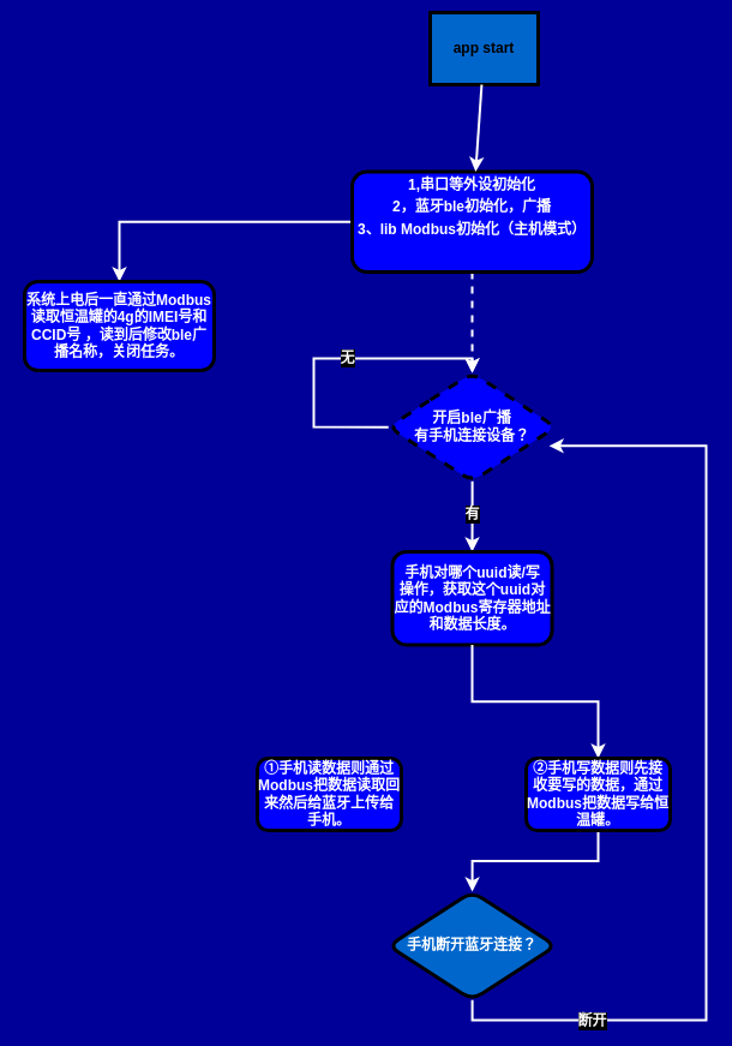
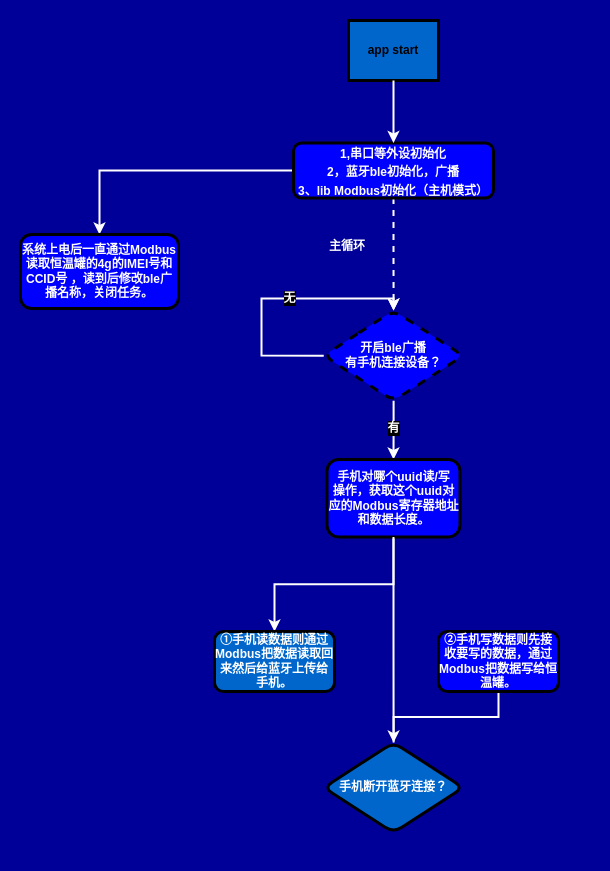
- <mxCell id="5" value="app start" style="whiteSpace=wrap;align=center;verticalAlign=middle;fontStyle=1;strokeWidth=3;fillColor=#0066CC;" parent="1" vertex="1"><mxGeometry x="358" y="10" width="90" height="60" as="geometry" /></mxCell>
+ <mxCell id="5" value="app start" style="whiteSpace=wrap;align=center;verticalAlign=middle;fontStyle=1;strokeWidth=3;fillColor=#0066CC;" parent="1" vertex="1"><mxGeometry x="348" y="20" width="90" height="60" as="geometry" /></mxCell>
- <mxCell id="4" value="&lt;p style=&quot;margin: 4px 0px 0px; text-align: center;&quot;&gt;&lt;font color=&quot;#ffffff&quot;&gt;1,串口等外设初始化&lt;/font&gt;&lt;/p&gt;&lt;p style=&quot;margin: 4px 0px 0px; text-align: center;&quot;&gt;&lt;font color=&quot;#ffffff&quot;&gt;2，蓝牙ble初始化，广播&lt;/font&gt;&lt;/p&gt;&lt;p style=&quot;margin: 4px 0px 0px; text-align: center;&quot;&gt;&lt;font color=&quot;#ffffff&quot;&gt;3、lib Modbus初始化（主机模式&lt;/font&gt;&lt;span style=&quot;color: rgb(255, 255, 255); background-color: initial;&quot;&gt;）&lt;/span&gt;&lt;/p&gt;" style="verticalAlign=middle;align=center;overflow=fill;fontSize=12;fontFamily=Helvetica;html=1;rounded=1;fontStyle=1;strokeWidth=3;fillColor=#0000FF;" parent="1" vertex="1"><mxGeometry x="293" y="142.5" width="200" height="83.5" as="geometry" /></mxCell>
+ <mxCell id="4" value="&lt;p style=&quot;margin: 4px 0px 0px; text-align: center;&quot;&gt;&lt;font color=&quot;#ffffff&quot;&gt;1,串口等外设初始化&lt;/font&gt;&lt;/p&gt;&lt;p style=&quot;margin: 4px 0px 0px; text-align: center;&quot;&gt;&lt;font color=&quot;#ffffff&quot;&gt;2，蓝牙ble初始化，广播&lt;/font&gt;&lt;/p&gt;&lt;p style=&quot;margin: 4px 0px 0px; text-align: center;&quot;&gt;&lt;font color=&quot;#ffffff&quot;&gt;3、lib Modbus初始化（主机模式&lt;/font&gt;&lt;span style=&quot;color: rgb(255, 255, 255); background-color: initial;&quot;&gt;）&lt;/span&gt;&lt;/p&gt;" style="verticalAlign=middle;align=center;overflow=fill;fontSize=12;fontFamily=Helvetica;html=1;rounded=1;fontStyle=1;strokeWidth=3;fillColor=#0000FF;" parent="1" vertex="1"><mxGeometry x="293" y="142.5" width="200" height="55" as="geometry" /></mxCell>
+ <mxCell id="15" value="主循环" style="text;strokeColor=none;align=center;fillColor=none;html=1;verticalAlign=middle;whiteSpace=wrap;rounded=0;fontFamily=Helvetica;fontSize=12;fontColor=#FFFFFF;fontStyle=1;" vertex="1" parent="1"><mxGeometry x="317" y="230" width="60" height="31" as="geometry" /></mxCell>
+ <mxCell id="12" value="" style="edgeStyle=orthogonalEdgeStyle;rounded=0;orthogonalLoop=1;jettySize=auto;html=1;fontFamily=Helvetica;fontSize=12;fontColor=#FFFFFF;fontStyle=1;strokeColor=#FFFFFF;strokeWidth=2;" edge="1" parent="1" source="13" target="16"><mxGeometry relative="1" as="geometry" /></mxCell>
- <mxCell id="17" value="" style="edgeStyle=orthogonalEdgeStyle;rounded=0;orthogonalLoop=1;jettySize=auto;html=1;fontFamily=Helvetica;fontSize=12;fontColor=#FFFFFF;fontStyle=1;strokeColor=#FFFFFF;strokeWidth=2;" edge="1" parent="1" target="19" source="13"><mxGeometry relative="1" as="geometry"><mxPoint x="417" y="560" as="sourcePoint" /></mxGeometry></mxCell>
+ <mxCell id="17" value="" style="edgeStyle=orthogonalEdgeStyle;rounded=0;orthogonalLoop=1;jettySize=auto;html=1;fontFamily=Helvetica;fontSize=12;fontColor=#FFFFFF;fontStyle=1;strokeColor=#FFFFFF;strokeWidth=2;" edge="1" parent="1" target="20" source="13"><mxGeometry relative="1" as="geometry"><mxPoint x="417" y="560" as="sourcePoint" /></mxGeometry></mxCell>
- <mxCell id="21" style="edgeStyle=orthogonalEdgeStyle;rounded=0;orthogonalLoop=1;jettySize=auto;html=1;entryX=0.959;entryY=0.674;entryDx=0;entryDy=0;entryPerimeter=0;fontFamily=Helvetica;fontSize=12;fontColor=#FFFFFF;fontStyle=1;strokeWidth=2;strokeColor=#FFFFFF;" edge="1" parent="1" source="20" target="11"><mxGeometry relative="1" as="geometry"><Array as="points"><mxPoint x="393" y="849" /><mxPoint x="588" y="849" /><mxPoint x="588" y="371" /></Array></mxGeometry></mxCell>
- <mxCell id="22" value="断开" style="edgeLabel;html=1;align=center;verticalAlign=middle;resizable=0;points=[];rounded=1;strokeColor=default;strokeWidth=3;fontFamily=Helvetica;fontSize=12;fontColor=#FFFFFF;fontStyle=1;fillColor=#0000FF;labelBackgroundColor=#000000;" vertex="1" connectable="0" parent="21"><mxGeometry x="-0.718" relative="1" as="geometry"><mxPoint as="offset" /></mxGeometry></mxCell>
- <mxCell id="16" value="①手机读数据则通过Modbus把数据读取回来然后给蓝牙上传给手机。" style="whiteSpace=wrap;html=1;fillColor=#0000FF;rounded=1;fontStyle=1;strokeWidth=3;fontColor=#FFFFFF;" vertex="1" parent="1"><mxGeometry x="214" y="631" width="120" height="60" as="geometry" /></mxCell>
+ <mxCell id="16" value="①手机读数据则通过Modbus把数据读取回来然后给蓝牙上传给手机。" style="whiteSpace=wrap;html=1;fillColor=#0066cc;rounded=1;fontStyle=1;strokeWidth=3;fontColor=#FFFFFF;" vertex="1" parent="1"><mxGeometry x="214" y="631" width="120" height="60" as="geometry" /></mxCell>
- <mxCell id="18" style="edgeStyle=orthogonalEdgeStyle;rounded=0;orthogonalLoop=1;jettySize=auto;html=1;fontFamily=Helvetica;fontSize=12;fontColor=#FFFFFF;fontStyle=1;strokeWidth=2;strokeColor=#FFFFFF;" edge="1" parent="1" source="19" target="20"><mxGeometry relative="1" as="geometry" /></mxCell>
+ <mxCell id="18" style="edgeStyle=orthogonalEdgeStyle;rounded=0;orthogonalLoop=1;jettySize=auto;html=1;fontFamily=Helvetica;fontSize=12;fontColor=#FFFFFF;fontStyle=1;strokeWidth=2;strokeColor=#FFFFFF;endArrow=none;" edge="1" parent="1" source="19" target="20"><mxGeometry relative="1" as="geometry" /></mxCell>
